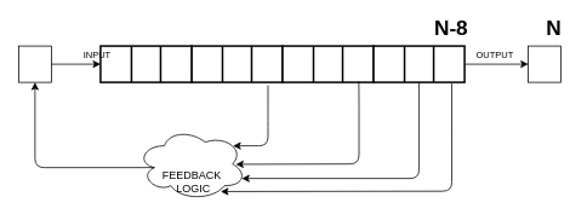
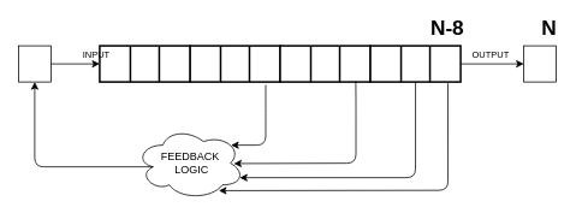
- <mxCell id="10" value="FEEDBACK&lt;br&gt;&amp;nbsp;LOGIC" style="text;html=1;align=center;verticalAlign=middle;resizable=0;points=[];autosize=1;" vertex="1" parent="1"><mxGeometry x="170" y="185" width="80" height="30" as="geometry" /></mxCell>
+ <mxCell id="10" value="FEEDBACK&lt;br&gt;&amp;nbsp;LOGIC" style="text;html=1;align=center;verticalAlign=middle;resizable=0;points=[];autosize=1;" vertex="1" parent="1"><mxGeometry x="170" y="165" width="80" height="30" as="geometry" /></mxCell>
